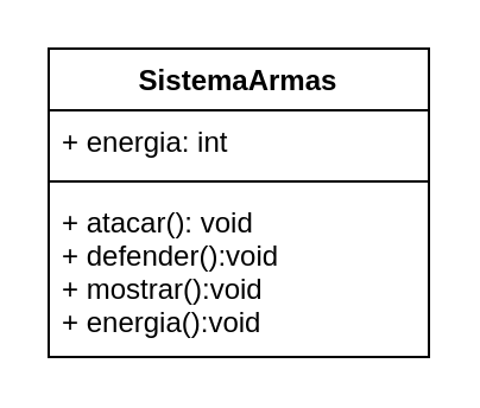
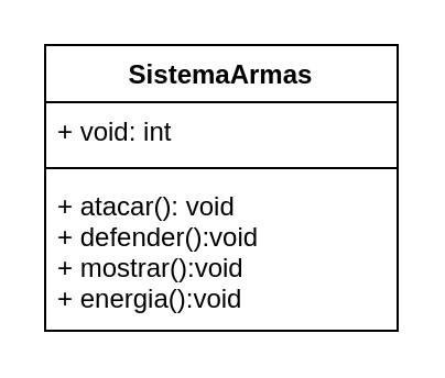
- <mxCell id="3" value="+ energia: int" style="text;strokeColor=none;fillColor=none;align=left;verticalAlign=top;spacingLeft=4;spacingRight=4;overflow=hidden;rotatable=0;points=[[0,0.5],[1,0.5]];portConstraint=eastwest;" vertex="1" parent="2"><mxGeometry y="26" width="160" height="26" as="geometry" /></mxCell>
+ <mxCell id="3" value="+ void: int" style="text;strokeColor=none;fillColor=none;align=left;verticalAlign=top;spacingLeft=4;spacingRight=4;overflow=hidden;rotatable=0;points=[[0,0.5],[1,0.5]];portConstraint=eastwest;" vertex="1" parent="2"><mxGeometry y="26" width="160" height="26" as="geometry" /></mxCell>
